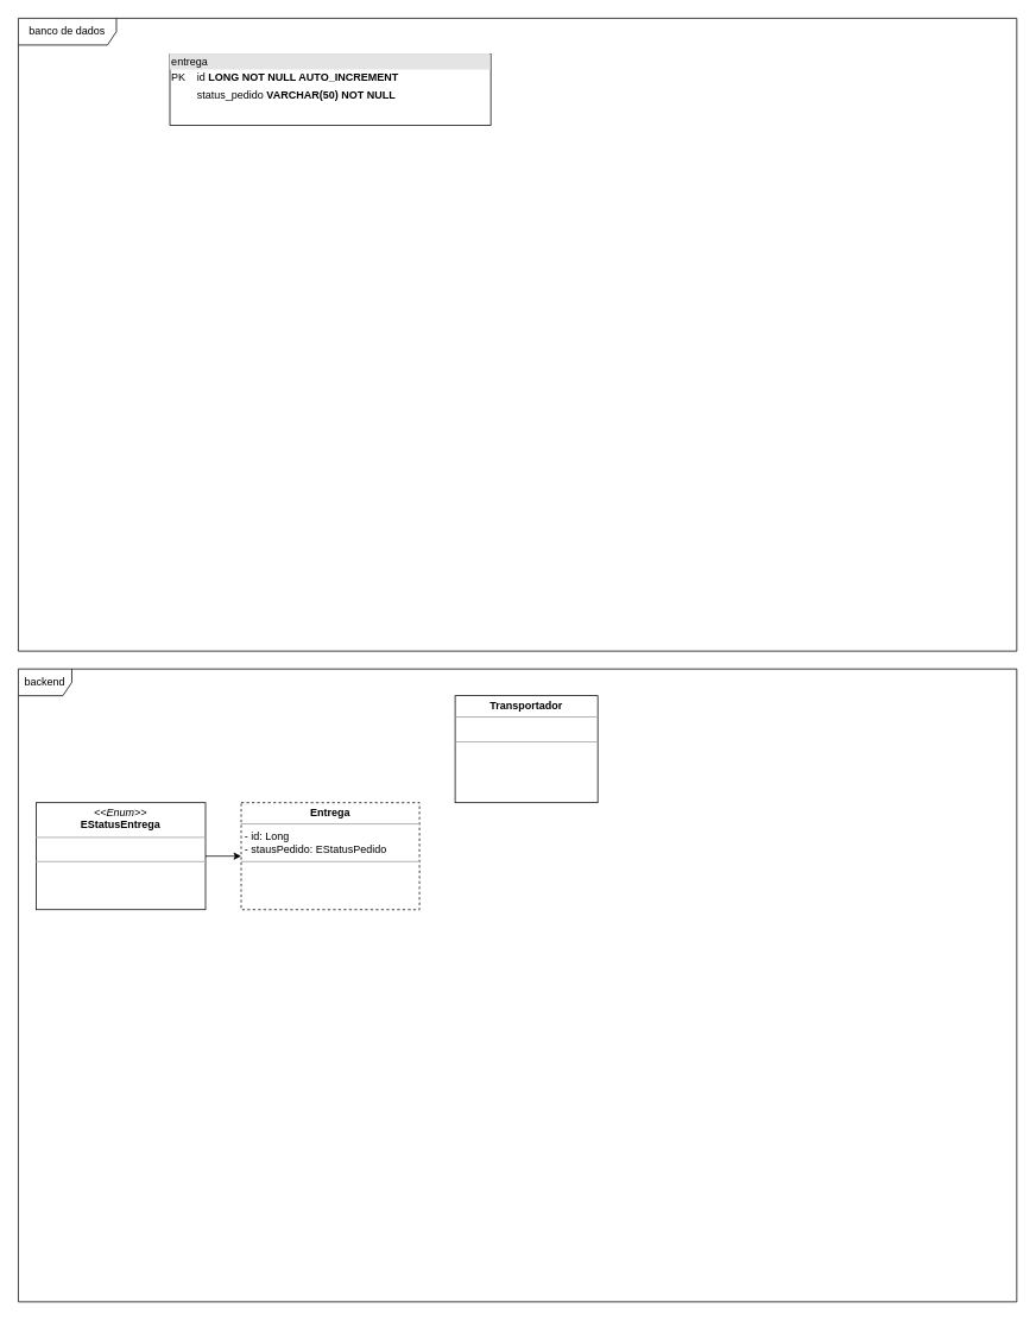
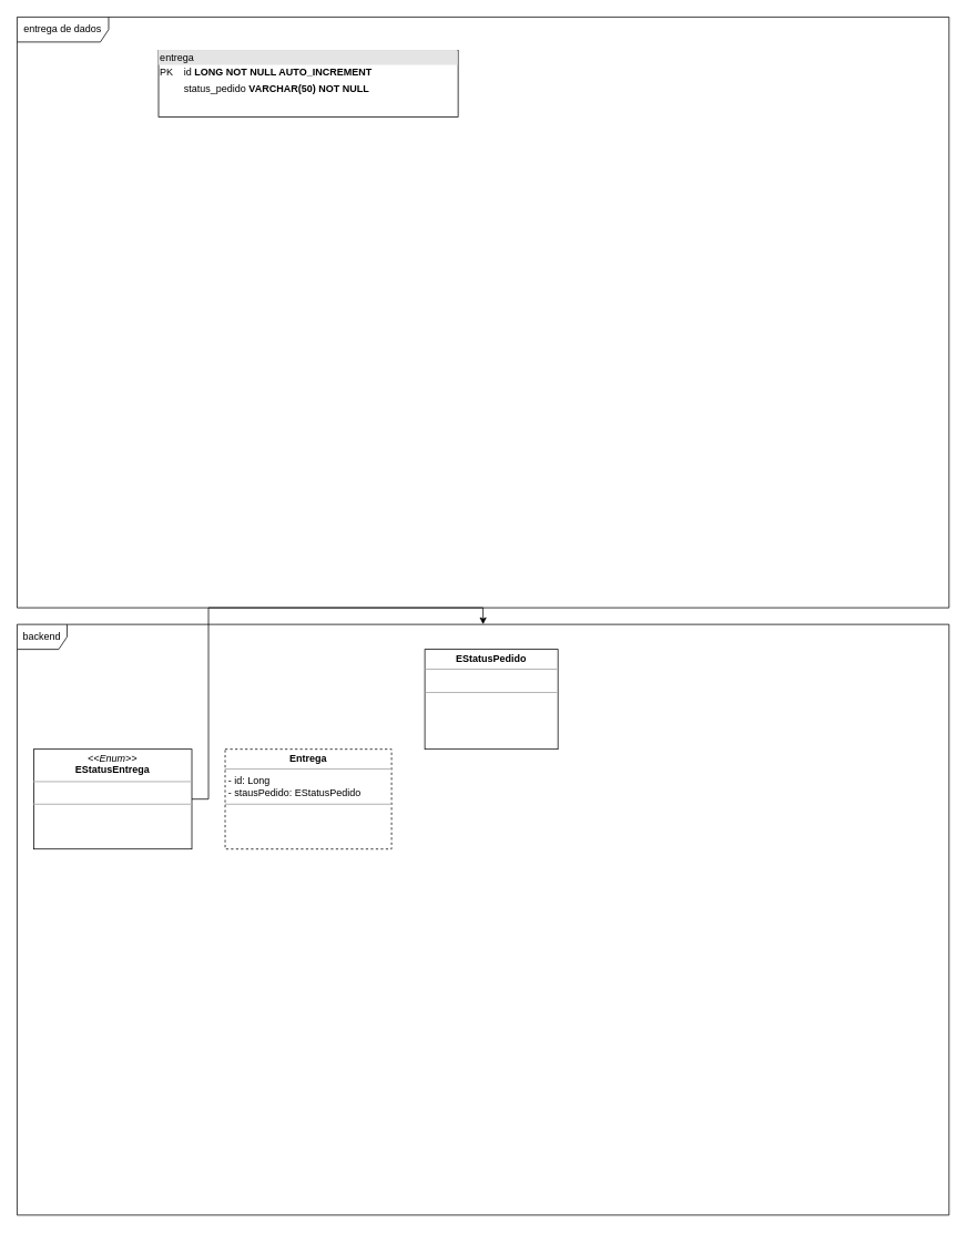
- <mxCell id="6" value="banco de dados" style="shape=umlFrame;whiteSpace=wrap;html=1;width=110;height=30;" vertex="1" parent="1"><mxGeometry x="20" y="20" width="1120" height="710" as="geometry" /></mxCell>
+ <mxCell id="6" value="entrega de dados" style="shape=umlFrame;whiteSpace=wrap;html=1;width=110;height=30;" vertex="1" parent="1"><mxGeometry x="20" y="20" width="1120" height="710" as="geometry" /></mxCell>
- <mxCell id="4" value="&lt;p style=&quot;margin:0px;margin-top:4px;text-align:center;&quot;&gt;&lt;b&gt;Transportador&lt;/b&gt;&lt;/p&gt;&lt;hr size=&quot;1&quot;&gt;&lt;p style=&quot;margin:0px;margin-left:4px;&quot;&gt;&lt;br&gt;&lt;/p&gt;&lt;hr size=&quot;1&quot;&gt;&lt;p style=&quot;margin:0px;margin-left:4px;&quot;&gt;&lt;br&gt;&lt;/p&gt;" style="verticalAlign=top;align=left;overflow=fill;fontSize=12;fontFamily=Helvetica;html=1;" vertex="1" parent="1"><mxGeometry x="510" y="780" width="160" height="120" as="geometry" /></mxCell>
+ <mxCell id="4" value="&lt;p style=&quot;margin:0px;margin-top:4px;text-align:center;&quot;&gt;&lt;b&gt;EStatusPedido&lt;/b&gt;&lt;/p&gt;&lt;hr size=&quot;1&quot;&gt;&lt;p style=&quot;margin:0px;margin-left:4px;&quot;&gt;&lt;br&gt;&lt;/p&gt;&lt;hr size=&quot;1&quot;&gt;&lt;p style=&quot;margin:0px;margin-left:4px;&quot;&gt;&lt;br&gt;&lt;/p&gt;" style="verticalAlign=top;align=left;overflow=fill;fontSize=12;fontFamily=Helvetica;html=1;" vertex="1" parent="1"><mxGeometry x="510" y="780" width="160" height="120" as="geometry" /></mxCell>
- <mxCell id="5" style="edgeStyle=orthogonalEdgeStyle;rounded=0;orthogonalLoop=1;jettySize=auto;html=1;exitX=1;exitY=0.5;exitDx=0;exitDy=0;entryX=0;entryY=0.5;entryDx=0;entryDy=0;" edge="1" parent="1" source="7" target="3"><mxGeometry relative="1" as="geometry" /></mxCell>
+ <mxCell id="5" style="edgeStyle=orthogonalEdgeStyle;rounded=0;orthogonalLoop=1;jettySize=auto;html=1;exitX=1;exitY=0.5;exitDx=0;exitDy=0;" edge="1" parent="1" source="7" target="2"><mxGeometry relative="1" as="geometry" /></mxCell>
